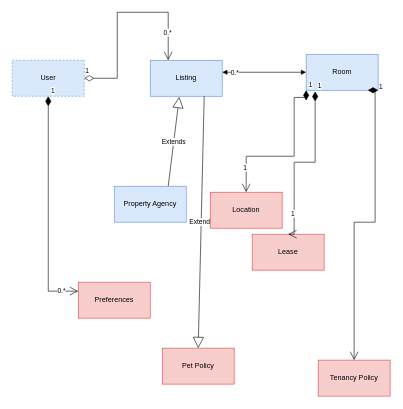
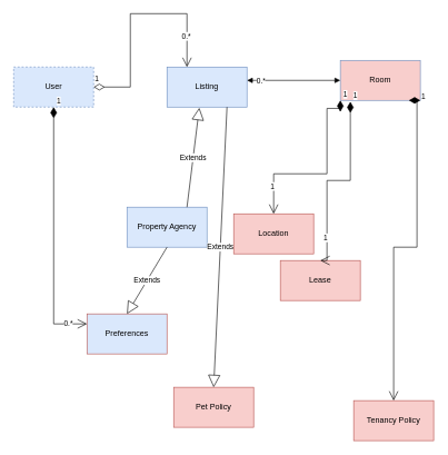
- <mxCell id="5" value="Room" style="rounded=0;whiteSpace=wrap;html=1;fillColor=#dae8fc;strokeColor=#6c8ebf;" parent="1" vertex="1"><mxGeometry x="510" y="90" width="120" height="60" as="geometry" /></mxCell>
+ <mxCell id="5" value="Room" style="rounded=0;whiteSpace=wrap;html=1;fillColor=#f8cecc;strokeColor=#6c8ebf;" parent="1" vertex="1"><mxGeometry x="510" y="90" width="120" height="60" as="geometry" /></mxCell>
+ <mxCell id="15" value="Extends" style="endArrow=block;endSize=16;endFill=0;html=1;rounded=0;entryX=0.5;entryY=0;entryDx=0;entryDy=0;exitX=0.5;exitY=1;exitDx=0;exitDy=0;" edge="1" parent="1" source="6" target="3"><mxGeometry width="160" relative="1" as="geometry"><mxPoint x="250" y="390" as="sourcePoint" /><mxPoint x="290" y="670" as="targetPoint" /></mxGeometry></mxCell>
- <mxCell id="3" value="Preferences" style="rounded=0;whiteSpace=wrap;html=1;fillColor=#f8cecc;strokeColor=#b85450;" parent="1" vertex="1"><mxGeometry x="130" y="470" width="120" height="60" as="geometry" /></mxCell>
+ <mxCell id="3" value="Preferences" style="rounded=0;whiteSpace=wrap;html=1;fillColor=#dae8fc;strokeColor=#b85450;" parent="1" vertex="1"><mxGeometry x="130" y="470" width="120" height="60" as="geometry" /></mxCell>
- <mxCell id="9" value="Pet Policy" style="rounded=0;whiteSpace=wrap;html=1;fillColor=#f8cecc;strokeColor=#b85450;" parent="1" vertex="1"><mxGeometry x="270" y="580" width="120" height="60" as="geometry" /></mxCell>
+ <mxCell id="9" value="Pet Policy" style="rounded=0;whiteSpace=wrap;html=1;fillColor=#f8cecc;strokeColor=#b85450;" parent="1" vertex="1"><mxGeometry x="260" y="580" width="120" height="60" as="geometry" /></mxCell>
